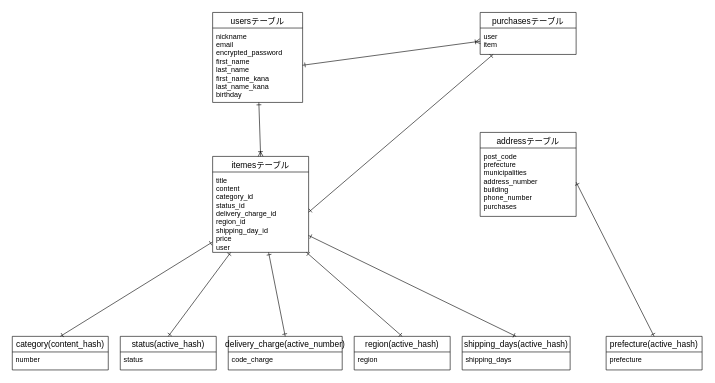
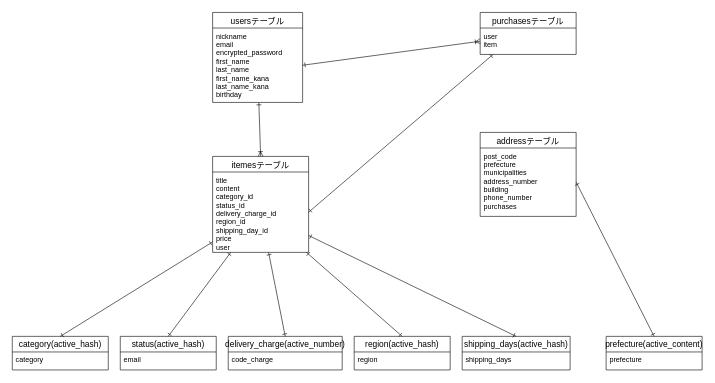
- <mxCell id="11" value="category(content_hash)" style="swimlane;fontStyle=0;childLayout=stackLayout;horizontal=1;startSize=26;horizontalStack=0;resizeParent=1;resizeParentMax=0;resizeLast=0;collapsible=1;marginBottom=0;align=center;fontSize=14;" vertex="1" parent="1"><mxGeometry y="560" width="160" height="56" as="geometry" x="20" /></mxCell>
+ <mxCell id="11" value="category(active_hash)" style="swimlane;fontStyle=0;childLayout=stackLayout;horizontal=1;startSize=26;horizontalStack=0;resizeParent=1;resizeParentMax=0;resizeLast=0;collapsible=1;marginBottom=0;align=center;fontSize=14;" vertex="1" parent="1"><mxGeometry y="560" width="160" height="56" as="geometry" x="20" /></mxCell>
- <mxCell id="26" value="prefecture(active_hash)" style="swimlane;fontStyle=0;childLayout=stackLayout;horizontal=1;startSize=26;horizontalStack=0;resizeParent=1;resizeParentMax=0;resizeLast=0;collapsible=1;marginBottom=0;align=center;fontSize=14;" vertex="1" parent="1"><mxGeometry x="1010" y="560" width="160" height="56" as="geometry" /></mxCell>
+ <mxCell id="26" value="prefecture(active_content)" style="swimlane;fontStyle=0;childLayout=stackLayout;horizontal=1;startSize=26;horizontalStack=0;resizeParent=1;resizeParentMax=0;resizeLast=0;collapsible=1;marginBottom=0;align=center;fontSize=14;" vertex="1" parent="1"><mxGeometry x="1010" y="560" width="160" height="56" as="geometry" /></mxCell>
- <mxCell id="12" value="number" style="text;strokeColor=none;fillColor=none;spacingLeft=4;spacingRight=4;overflow=hidden;rotatable=0;points=[[0,0.5],[1,0.5]];portConstraint=eastwest;fontSize=12;" vertex="1" parent="11"><mxGeometry y="26" width="160" height="30" as="geometry" /></mxCell>
+ <mxCell id="12" value="category" style="text;strokeColor=none;fillColor=none;spacingLeft=4;spacingRight=4;overflow=hidden;rotatable=0;points=[[0,0.5],[1,0.5]];portConstraint=eastwest;fontSize=12;" vertex="1" parent="11"><mxGeometry y="26" width="160" height="30" as="geometry" /></mxCell>
- <mxCell id="14" value="status" style="text;strokeColor=none;fillColor=none;spacingLeft=4;spacingRight=4;overflow=hidden;rotatable=0;points=[[0,0.5],[1,0.5]];portConstraint=eastwest;fontSize=12;" vertex="1" parent="13"><mxGeometry y="26" width="160" height="30" as="geometry" /></mxCell>
+ <mxCell id="14" value="email" style="text;strokeColor=none;fillColor=none;spacingLeft=4;spacingRight=4;overflow=hidden;rotatable=0;points=[[0,0.5],[1,0.5]];portConstraint=eastwest;fontSize=12;" vertex="1" parent="13"><mxGeometry y="26" width="160" height="30" as="geometry" /></mxCell>
